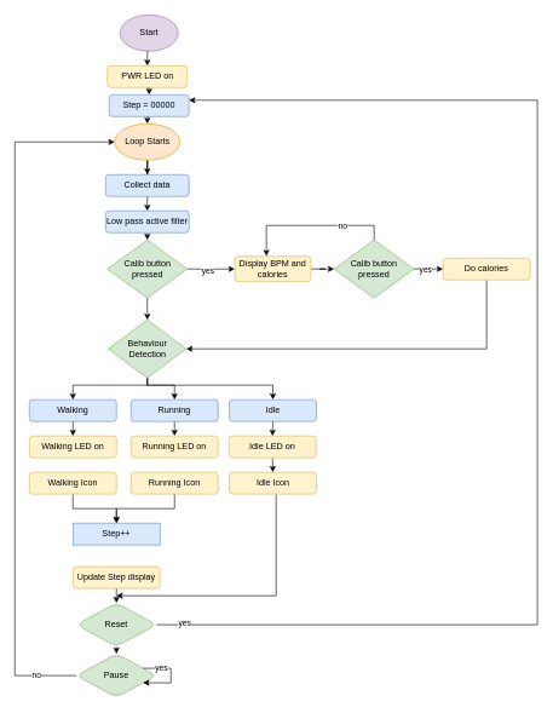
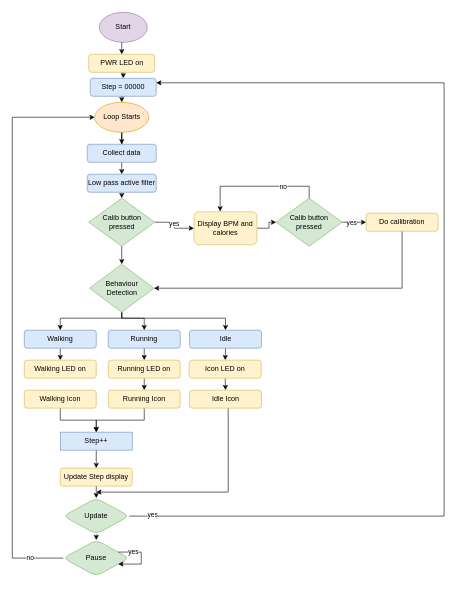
- <mxCell id="19" value="Display BPM and calories" style="rounded=1;whiteSpace=wrap;html=1;fillColor=#fff2cc;strokeColor=#d6b656;" vertex="1" parent="1"><mxGeometry x="323" y="352.5" width="105" height="35" as="geometry" /></mxCell>
+ <mxCell id="19" value="Display BPM and calories" style="rounded=1;whiteSpace=wrap;html=1;fillColor=#fff2cc;strokeColor=#d6b656;" vertex="1" parent="1"><mxGeometry x="323" y="352.5" width="105" height="55" as="geometry" /></mxCell>
- <mxCell id="24" value="Do calories" style="rounded=1;whiteSpace=wrap;html=1;fillColor=#fff2cc;strokeColor=#d6b656;" vertex="1" parent="1"><mxGeometry x="610" y="355" width="120" height="30" as="geometry" /></mxCell>
+ <mxCell id="24" value="Do callibration" style="rounded=1;whiteSpace=wrap;html=1;fillColor=#fff2cc;strokeColor=#d6b656;" vertex="1" parent="1"><mxGeometry x="610" y="355" width="120" height="30" as="geometry" /></mxCell>
- <mxCell id="41" value="Idle LED on" style="rounded=1;whiteSpace=wrap;html=1;fillColor=#fff2cc;strokeColor=#d6b656;" vertex="1" parent="1"><mxGeometry x="315" y="600" width="120" height="30" as="geometry" /></mxCell>
+ <mxCell id="41" value="Icon LED on" style="rounded=1;whiteSpace=wrap;html=1;fillColor=#fff2cc;strokeColor=#d6b656;" vertex="1" parent="1"><mxGeometry x="315" y="600" width="120" height="30" as="geometry" /></mxCell>
+ <mxCell id="38" style="edgeStyle=orthogonalEdgeStyle;rounded=0;orthogonalLoop=1;jettySize=auto;html=1;exitX=0.5;exitY=1;exitDx=0;exitDy=0;entryX=0.5;entryY=0;entryDx=0;entryDy=0;" edge="1" parent="1" source="39" target="58"><mxGeometry relative="1" as="geometry" /></mxCell>
+ <mxCell id="42" style="edgeStyle=orthogonalEdgeStyle;rounded=0;orthogonalLoop=1;jettySize=auto;html=1;exitX=0.5;exitY=1;exitDx=0;exitDy=0;entryX=0.5;entryY=0;entryDx=0;entryDy=0;" edge="1" parent="1" source="43" target="45"><mxGeometry relative="1" as="geometry" /></mxCell>
- <mxCell id="49" value="Reset" style="rhombus;whiteSpace=wrap;html=1;rounded=1;fillColor=#d5e8d4;strokeColor=#82b366;" vertex="1" parent="1"><mxGeometry x="105" y="830" width="110" height="60" as="geometry" /></mxCell>
+ <mxCell id="49" value="Update" style="rhombus;whiteSpace=wrap;html=1;rounded=1;fillColor=#d5e8d4;strokeColor=#82b366;" vertex="1" parent="1"><mxGeometry x="105" y="830" width="110" height="60" as="geometry" /></mxCell>
